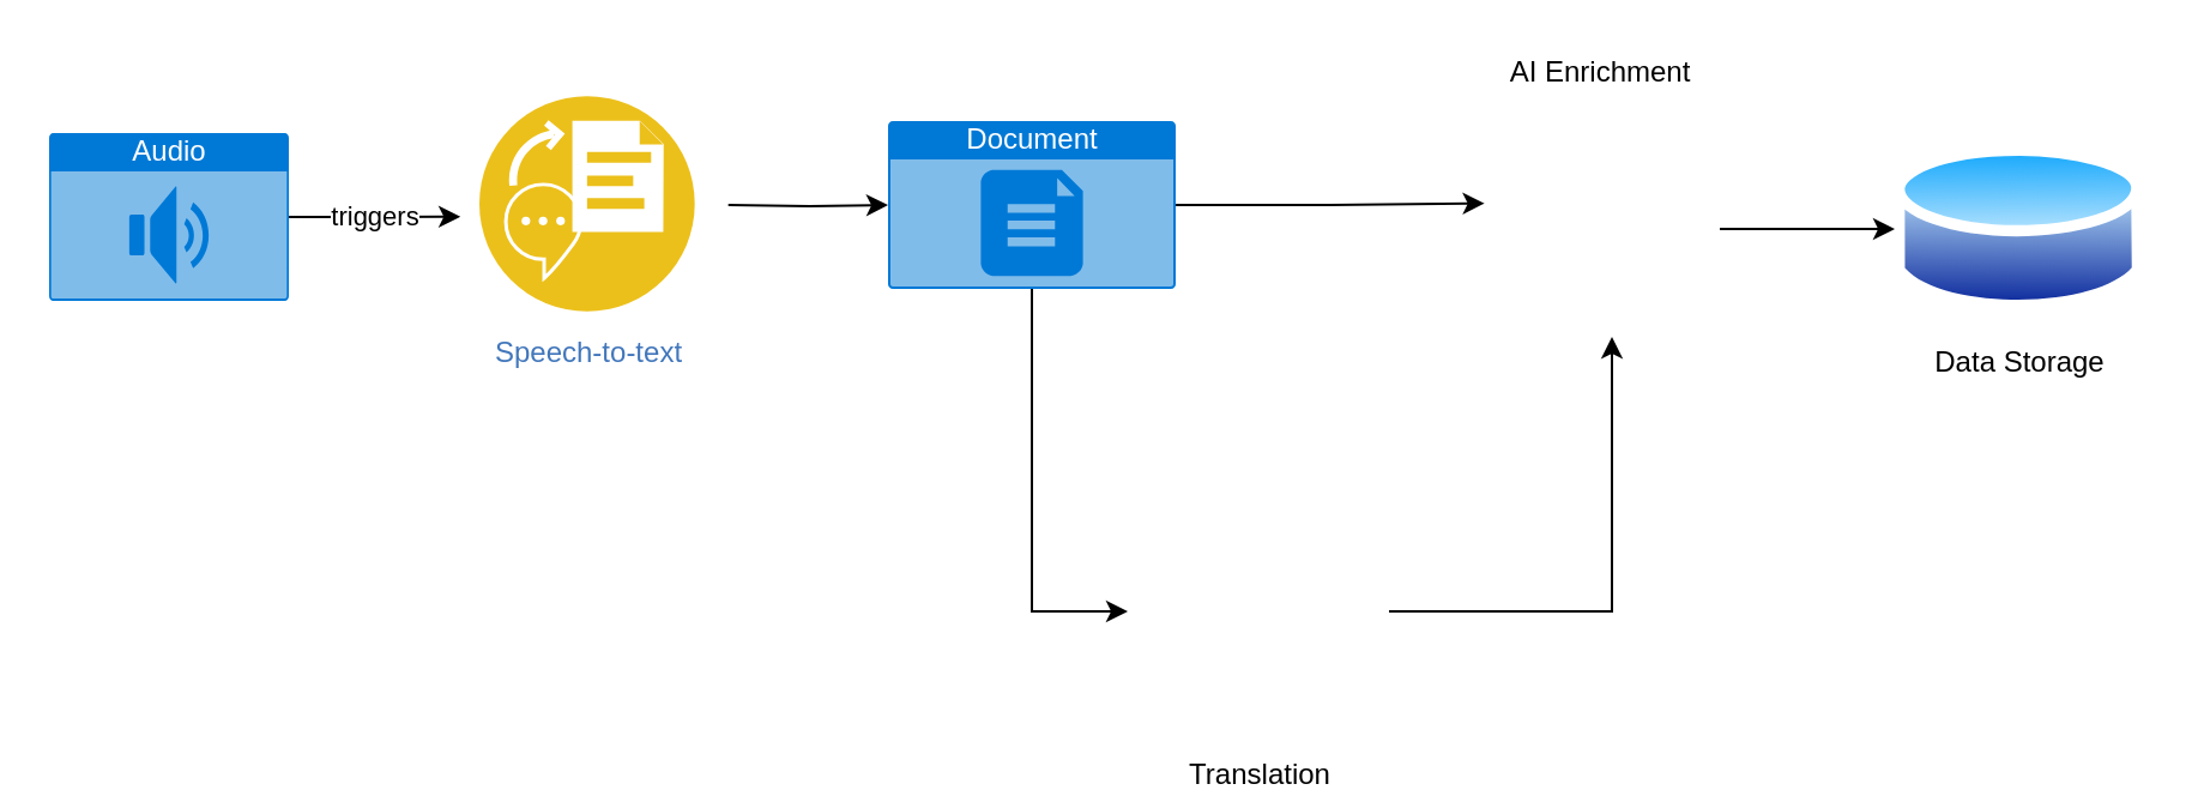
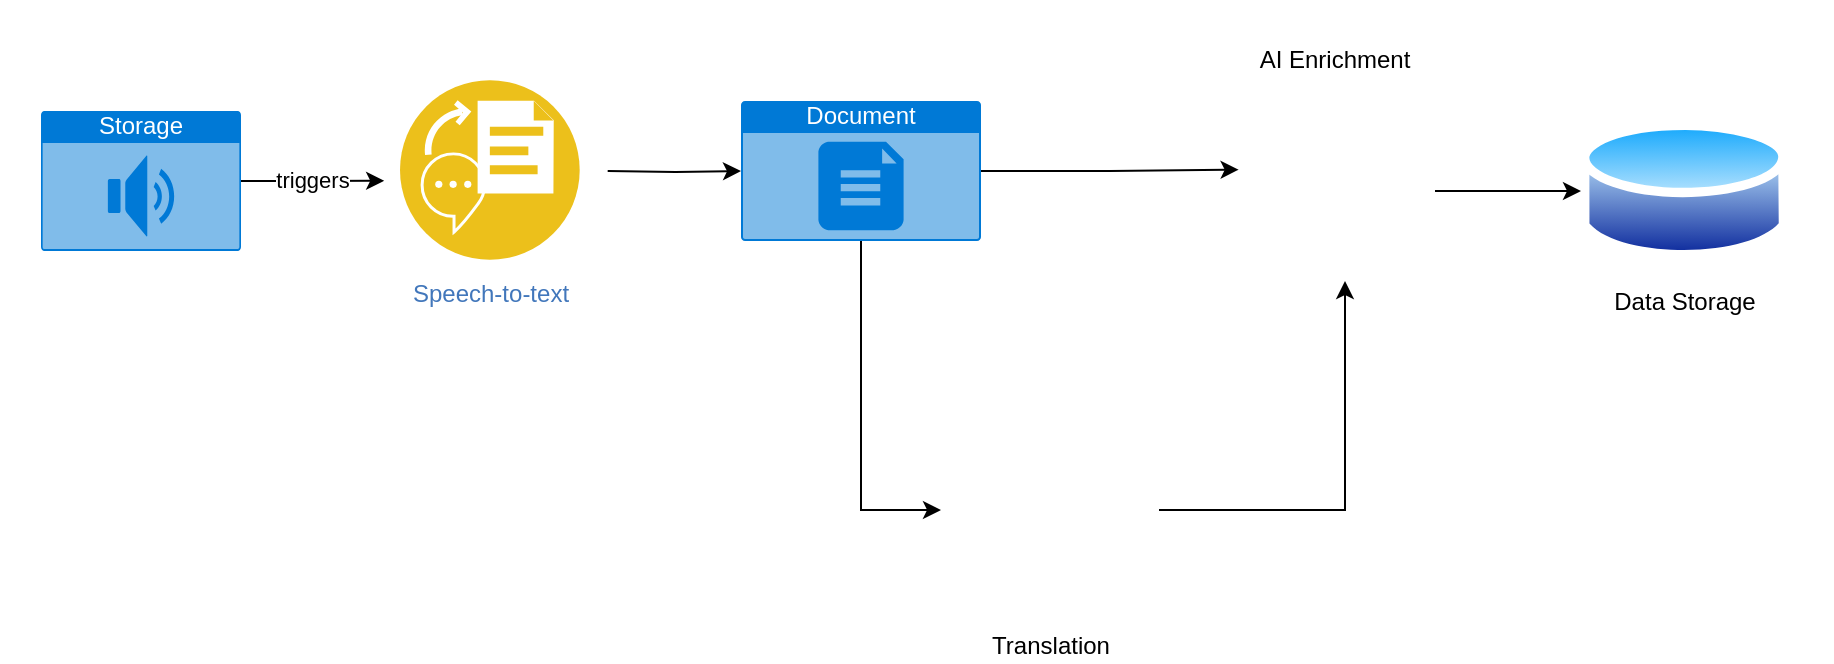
- <mxCell id="3" value="Audio" style="html=1;strokeColor=none;fillColor=#0079D6;labelPosition=center;verticalLabelPosition=middle;verticalAlign=top;align=center;fontSize=12;outlineConnect=0;spacingTop=-6;fontColor=#FFFFFF;shape=mxgraph.sitemap.audio;" vertex="1" parent="1"><mxGeometry x="20" y="55" width="100" height="70" as="geometry" /></mxCell>
+ <mxCell id="3" value="Storage" style="html=1;strokeColor=none;fillColor=#0079D6;labelPosition=center;verticalLabelPosition=middle;verticalAlign=top;align=center;fontSize=12;outlineConnect=0;spacingTop=-6;fontColor=#FFFFFF;shape=mxgraph.sitemap.audio;" vertex="1" parent="1"><mxGeometry x="20" y="55" width="100" height="70" as="geometry" /></mxCell>
